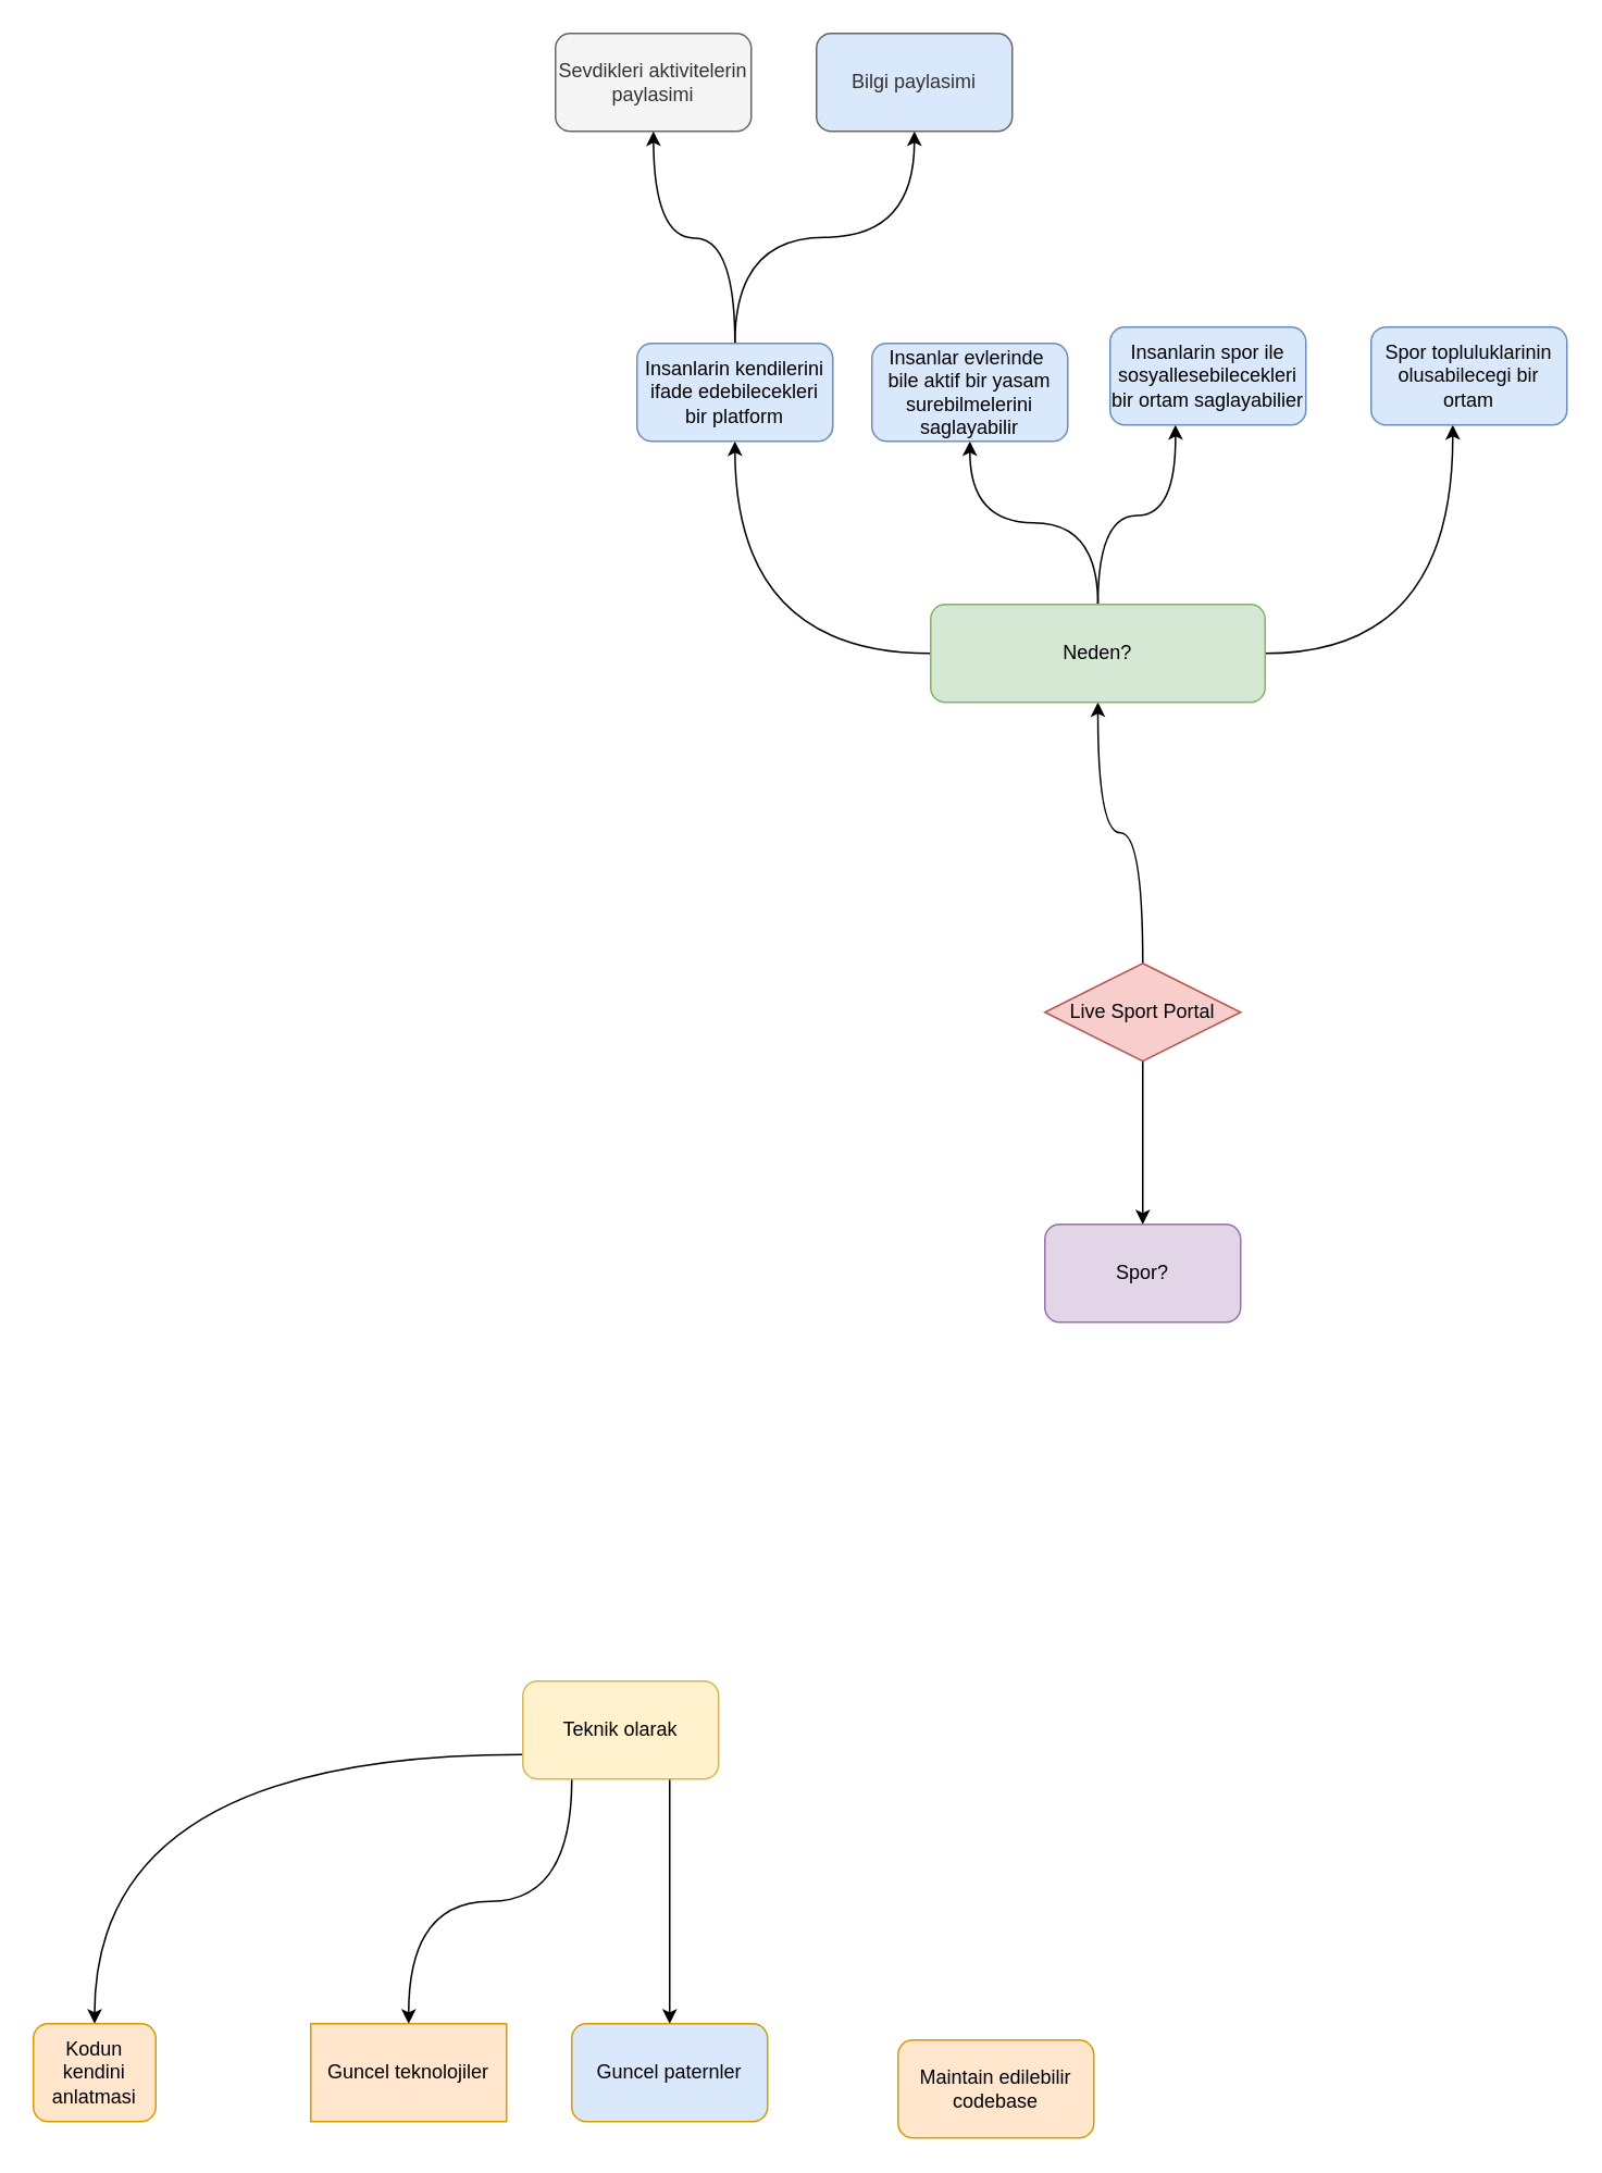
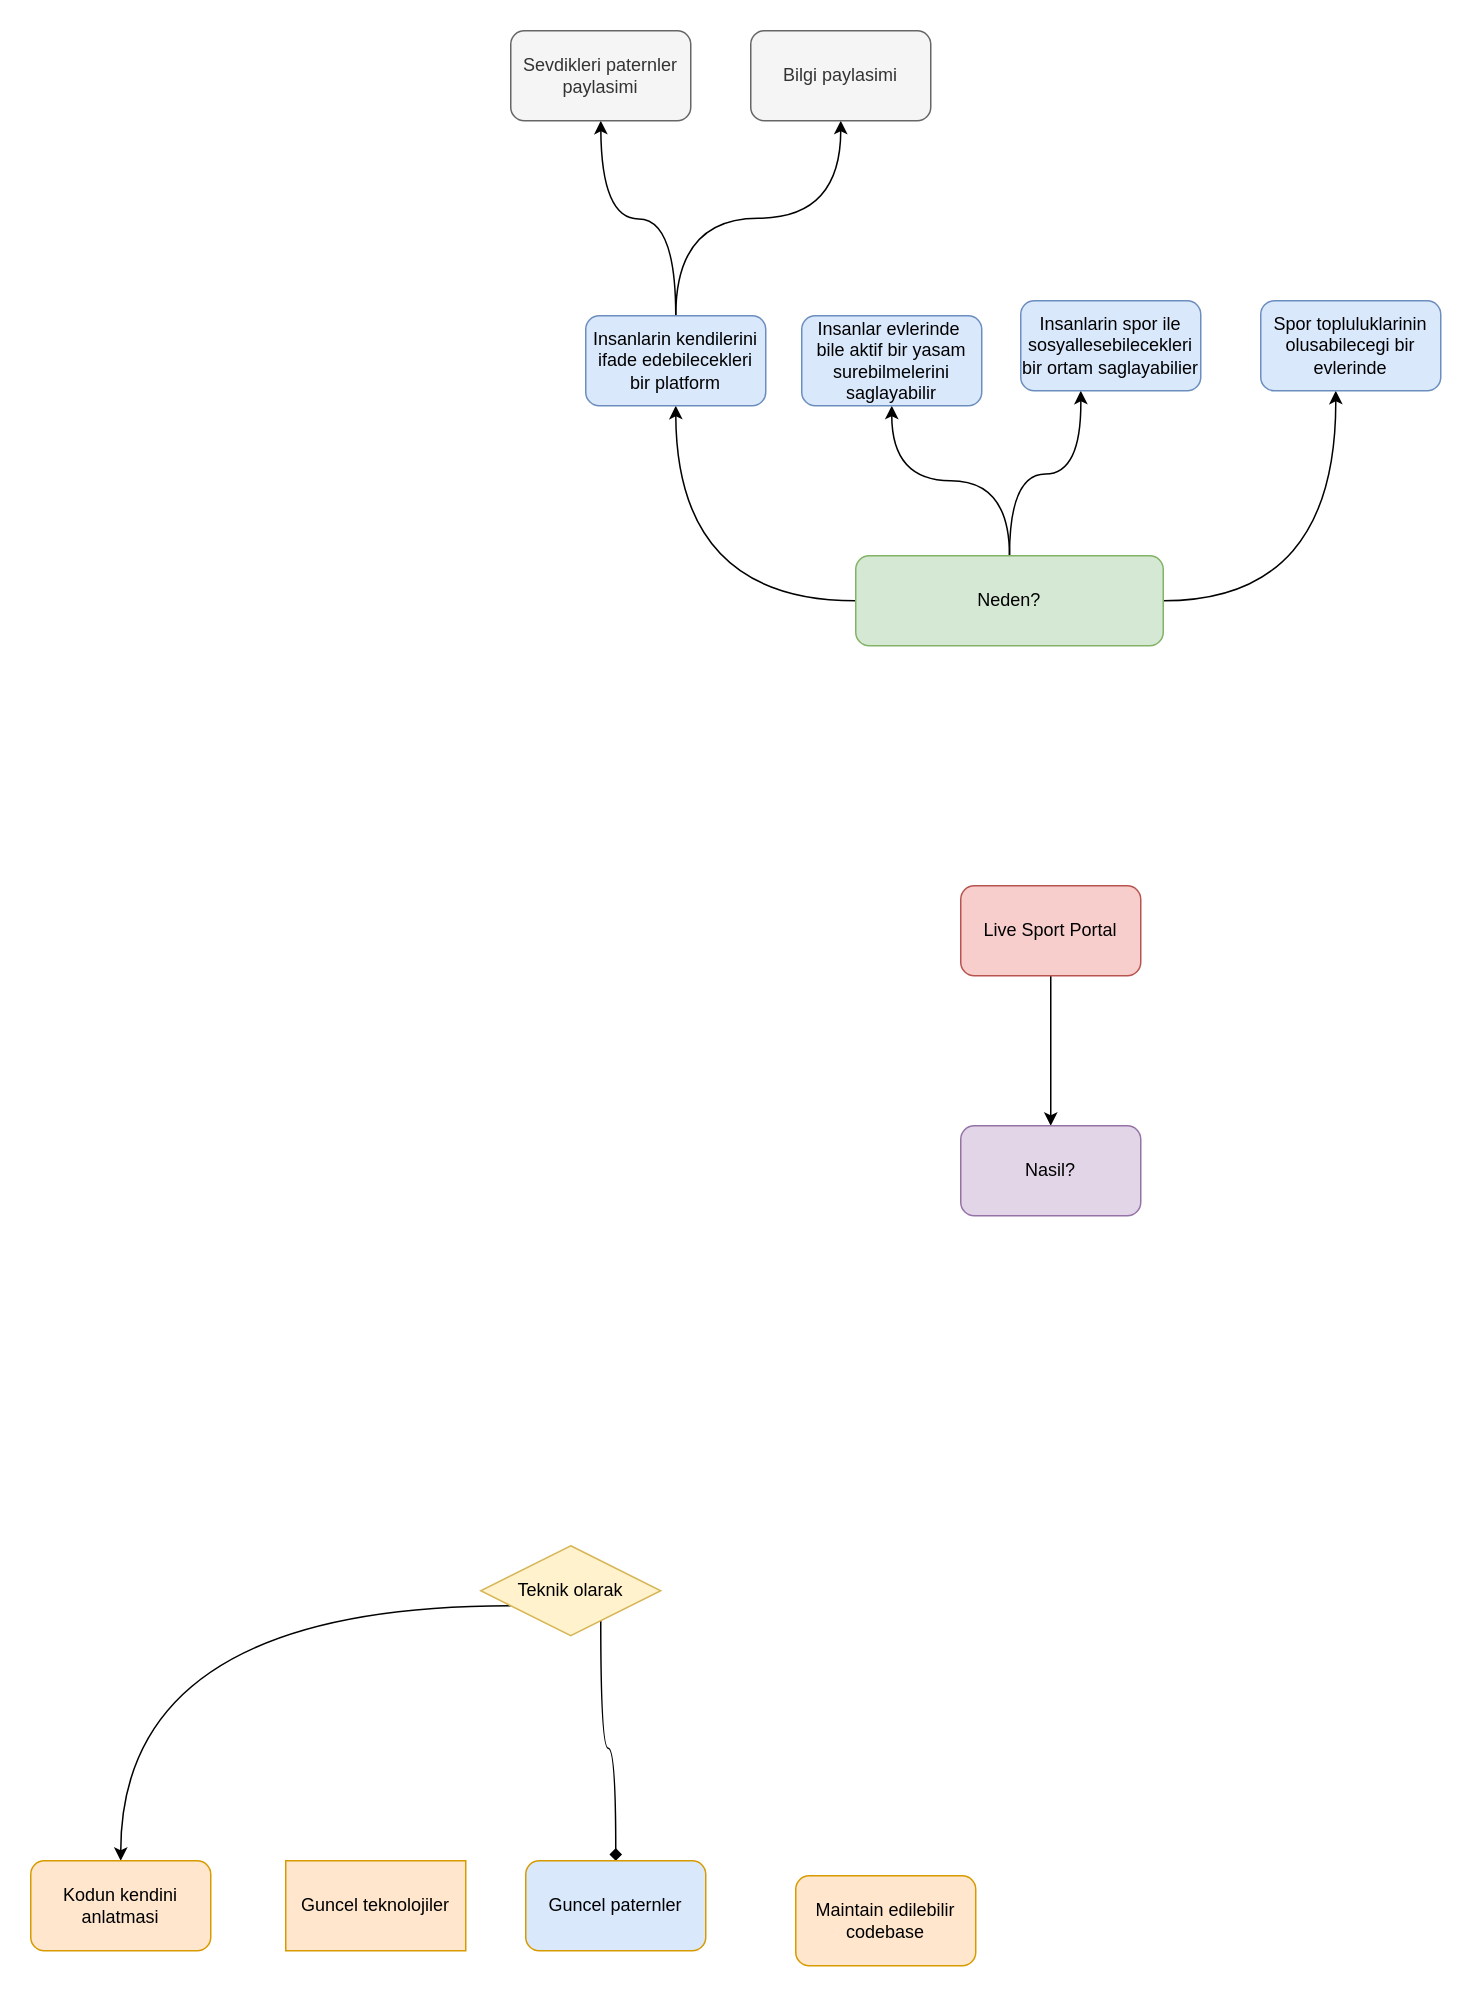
- <mxCell id="16" value="Sevdikleri aktivitelerin paylasimi" style="rounded=1;whiteSpace=wrap;html=1;fillColor=#f5f5f5;strokeColor=#666666;fontColor=#333333;" parent="1" vertex="1"><mxGeometry x="340" y="20" width="120" height="60" as="geometry" /></mxCell>
+ <mxCell id="16" value="Sevdikleri paternler paylasimi" style="rounded=1;whiteSpace=wrap;html=1;fillColor=#f5f5f5;strokeColor=#666666;fontColor=#333333;" parent="1" vertex="1"><mxGeometry x="340" y="20" width="120" height="60" as="geometry" /></mxCell>
- <mxCell id="17" value="Bilgi paylasimi" style="rounded=1;whiteSpace=wrap;html=1;fillColor=#dae8fc;strokeColor=#666666;fontColor=#333333;" parent="1" vertex="1"><mxGeometry x="500" y="20" width="120" height="60" as="geometry" /></mxCell>
+ <mxCell id="17" value="Bilgi paylasimi" style="rounded=1;whiteSpace=wrap;html=1;fillColor=#f5f5f5;strokeColor=#666666;fontColor=#333333;" parent="1" vertex="1"><mxGeometry x="500" y="20" width="120" height="60" as="geometry" /></mxCell>
- <mxCell id="15" value="Spor topluluklarinin olusabilecegi bir ortam" style="rounded=1;whiteSpace=wrap;html=1;fillColor=#dae8fc;strokeColor=#6c8ebf;" parent="1" vertex="1"><mxGeometry x="840" y="200" width="120" height="60" as="geometry" /></mxCell>
+ <mxCell id="15" value="Spor topluluklarinin olusabilecegi bir evlerinde" style="rounded=1;whiteSpace=wrap;html=1;fillColor=#dae8fc;strokeColor=#6c8ebf;" parent="1" vertex="1"><mxGeometry x="840" y="200" width="120" height="60" as="geometry" /></mxCell>
- <mxCell id="2" style="edgeStyle=orthogonalEdgeStyle;rounded=0;orthogonalLoop=1;jettySize=auto;html=1;entryX=0.5;entryY=1;entryDx=0;entryDy=0;curved=1;" parent="1" source="4" target="9" edge="1"><mxGeometry relative="1" as="geometry" /></mxCell>
- <mxCell id="4" value="Live Sport Portal" style="rhombus;whiteSpace=wrap;html=1;fillColor=#f8cecc;strokeColor=#b85450;" parent="1" vertex="1"><mxGeometry x="640" y="590" width="120" height="60" as="geometry" /></mxCell>
+ <mxCell id="4" value="Live Sport Portal" style="rounded=1;whiteSpace=wrap;html=1;fillColor=#f8cecc;strokeColor=#b85450;" parent="1" vertex="1"><mxGeometry x="640" y="590" width="120" height="60" as="geometry" /></mxCell>
- <mxCell id="21" value="Spor?" style="rounded=1;whiteSpace=wrap;html=1;fillColor=#e1d5e7;strokeColor=#9673a6;" parent="1" vertex="1"><mxGeometry x="640" y="750" width="120" height="60" as="geometry" /></mxCell>
+ <mxCell id="21" value="Nasil?" style="rounded=1;whiteSpace=wrap;html=1;fillColor=#e1d5e7;strokeColor=#9673a6;" parent="1" vertex="1"><mxGeometry x="640" y="750" width="120" height="60" as="geometry" /></mxCell>
- <mxCell id="26" value="Teknik olarak" style="rounded=1;whiteSpace=wrap;html=1;fillColor=#fff2cc;strokeColor=#d6b656;" parent="1" vertex="1"><mxGeometry x="320" y="1030" width="120" height="60" as="geometry" /></mxCell>
+ <mxCell id="26" value="Teknik olarak" style="rhombus;whiteSpace=wrap;html=1;fillColor=#fff2cc;strokeColor=#d6b656;" parent="1" vertex="1"><mxGeometry x="320" y="1030" width="120" height="60" as="geometry" /></mxCell>
- <mxCell id="18" style="edgeStyle=orthogonalEdgeStyle;curved=1;rounded=1;orthogonalLoop=1;jettySize=auto;html=1;startArrow=none;startFill=0;endArrow=classic;endFill=1;exitX=0.25;exitY=1;exitDx=0;exitDy=0;" parent="1" source="26" target="22" edge="1"><mxGeometry relative="1" as="geometry" /></mxCell>
- <mxCell id="19" style="edgeStyle=orthogonalEdgeStyle;curved=1;rounded=1;orthogonalLoop=1;jettySize=auto;html=1;startArrow=none;startFill=0;endArrow=classic;endFill=1;exitX=0.75;exitY=1;exitDx=0;exitDy=0;" parent="1" source="26" target="23" edge="1"><mxGeometry relative="1" as="geometry" /></mxCell>
+ <mxCell id="19" style="edgeStyle=orthogonalEdgeStyle;curved=1;rounded=1;orthogonalLoop=1;jettySize=auto;html=1;startArrow=none;startFill=0;endArrow=diamond;endFill=1;exitX=0.75;exitY=1;exitDx=0;exitDy=0;" parent="1" source="26" target="23" edge="1"><mxGeometry relative="1" as="geometry" /></mxCell>
- <mxCell id="25" value="Kodun kendini anlatmasi" style="rounded=1;whiteSpace=wrap;html=1;fillColor=#ffe6cc;strokeColor=#d79b00;" parent="1" vertex="1"><mxGeometry x="20" y="1240" width="75" height="60" as="geometry" /></mxCell>
+ <mxCell id="25" value="Kodun kendini anlatmasi" style="rounded=1;whiteSpace=wrap;html=1;fillColor=#ffe6cc;strokeColor=#d79b00;" parent="1" vertex="1"><mxGeometry x="20" y="1240" width="120" height="60" as="geometry" /></mxCell>
- <mxCell id="24" value="Maintain edilebilir codebase" style="rounded=1;whiteSpace=wrap;html=1;fillColor=#ffe6cc;strokeColor=#d79b00;" parent="1" vertex="1"><mxGeometry x="550" y="1250" width="120" height="60" as="geometry" /></mxCell>
+ <mxCell id="24" value="Maintain edilebilir codebase" style="rounded=1;whiteSpace=wrap;html=1;fillColor=#ffe6cc;strokeColor=#d79b00;" parent="1" vertex="1"><mxGeometry x="530" y="1250" width="120" height="60" as="geometry" /></mxCell>
